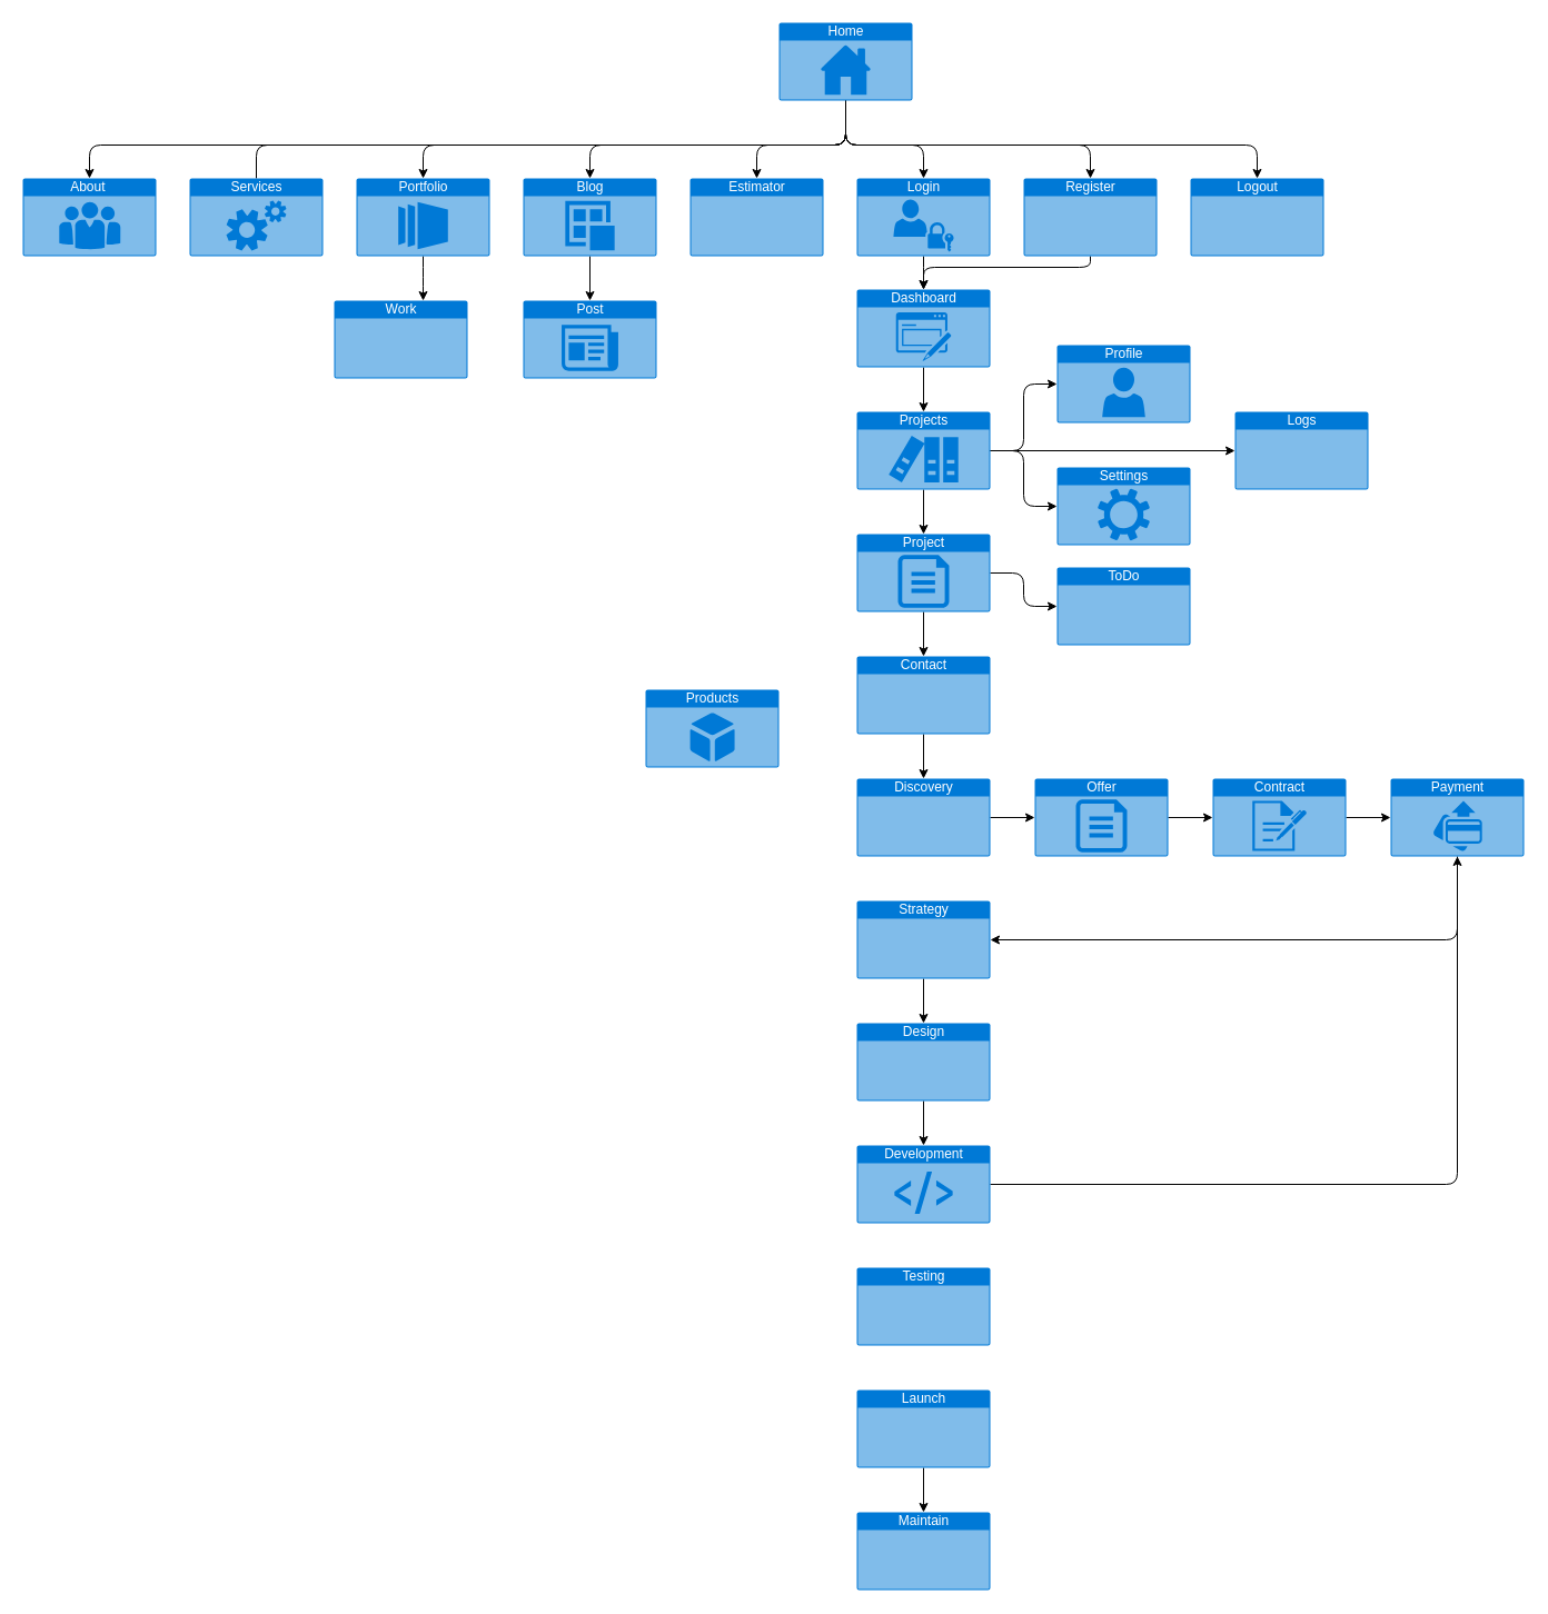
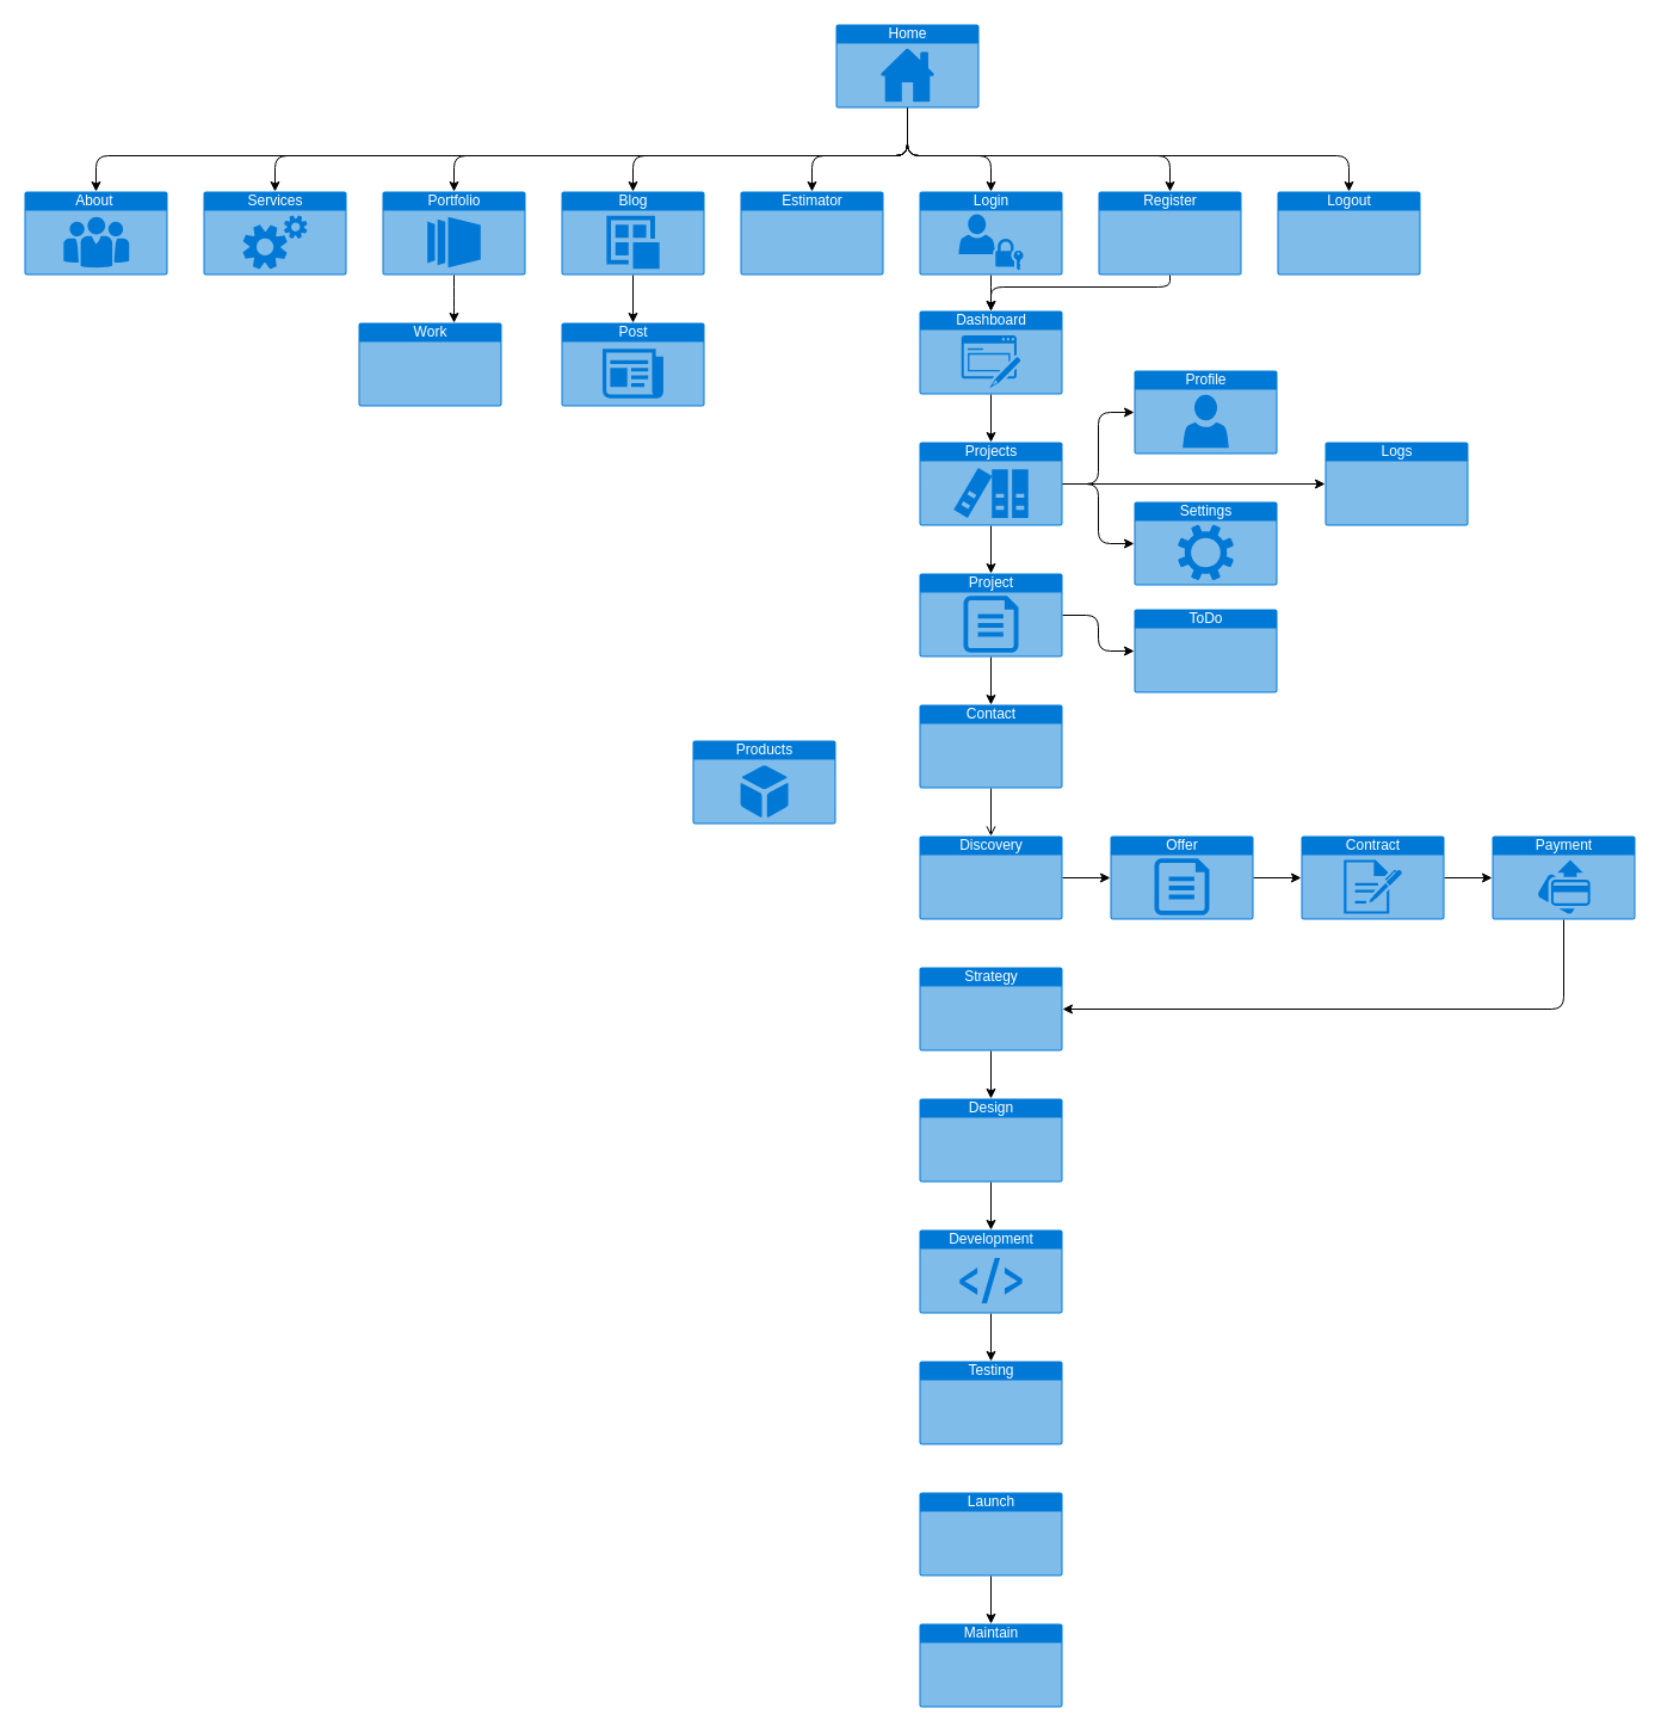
- <mxCell id="6" style="edgeStyle=orthogonalEdgeStyle;curved=0;rounded=1;sketch=0;orthogonalLoop=1;jettySize=auto;html=1;endArrow=none;" edge="1" parent="1" source="10" target="23"><mxGeometry relative="1" as="geometry"><Array as="points"><mxPoint x="760" y="130" /><mxPoint x="230" y="130" /></Array></mxGeometry></mxCell>
+ <mxCell id="6" style="edgeStyle=orthogonalEdgeStyle;curved=0;rounded=1;sketch=0;orthogonalLoop=1;jettySize=auto;html=1;" edge="1" parent="1" source="10" target="23"><mxGeometry relative="1" as="geometry"><Array as="points"><mxPoint x="760" y="130" /><mxPoint x="230" y="130" /></Array></mxGeometry></mxCell>
- <mxCell id="46" value="" style="edgeStyle=orthogonalEdgeStyle;curved=0;rounded=1;sketch=0;orthogonalLoop=1;jettySize=auto;html=1;" edge="1" parent="1" source="47" target="49"><mxGeometry relative="1" as="geometry" /></mxCell>
+ <mxCell id="46" value="" style="edgeStyle=orthogonalEdgeStyle;curved=0;rounded=1;sketch=0;orthogonalLoop=1;jettySize=auto;html=1;endArrow=open;" edge="1" parent="1" source="47" target="49"><mxGeometry relative="1" as="geometry" /></mxCell>
- <mxCell id="44" value="" style="edgeStyle=orthogonalEdgeStyle;curved=0;rounded=1;sketch=0;orthogonalLoop=1;jettySize=auto;html=1;" edge="1" parent="1" source="45" target="21"><mxGeometry relative="1" as="geometry" /></mxCell>
+ <mxCell id="44" value="" style="edgeStyle=orthogonalEdgeStyle;curved=0;rounded=1;sketch=0;orthogonalLoop=1;jettySize=auto;html=1;" edge="1" parent="1" source="45" target="54"><mxGeometry relative="1" as="geometry" /></mxCell>
